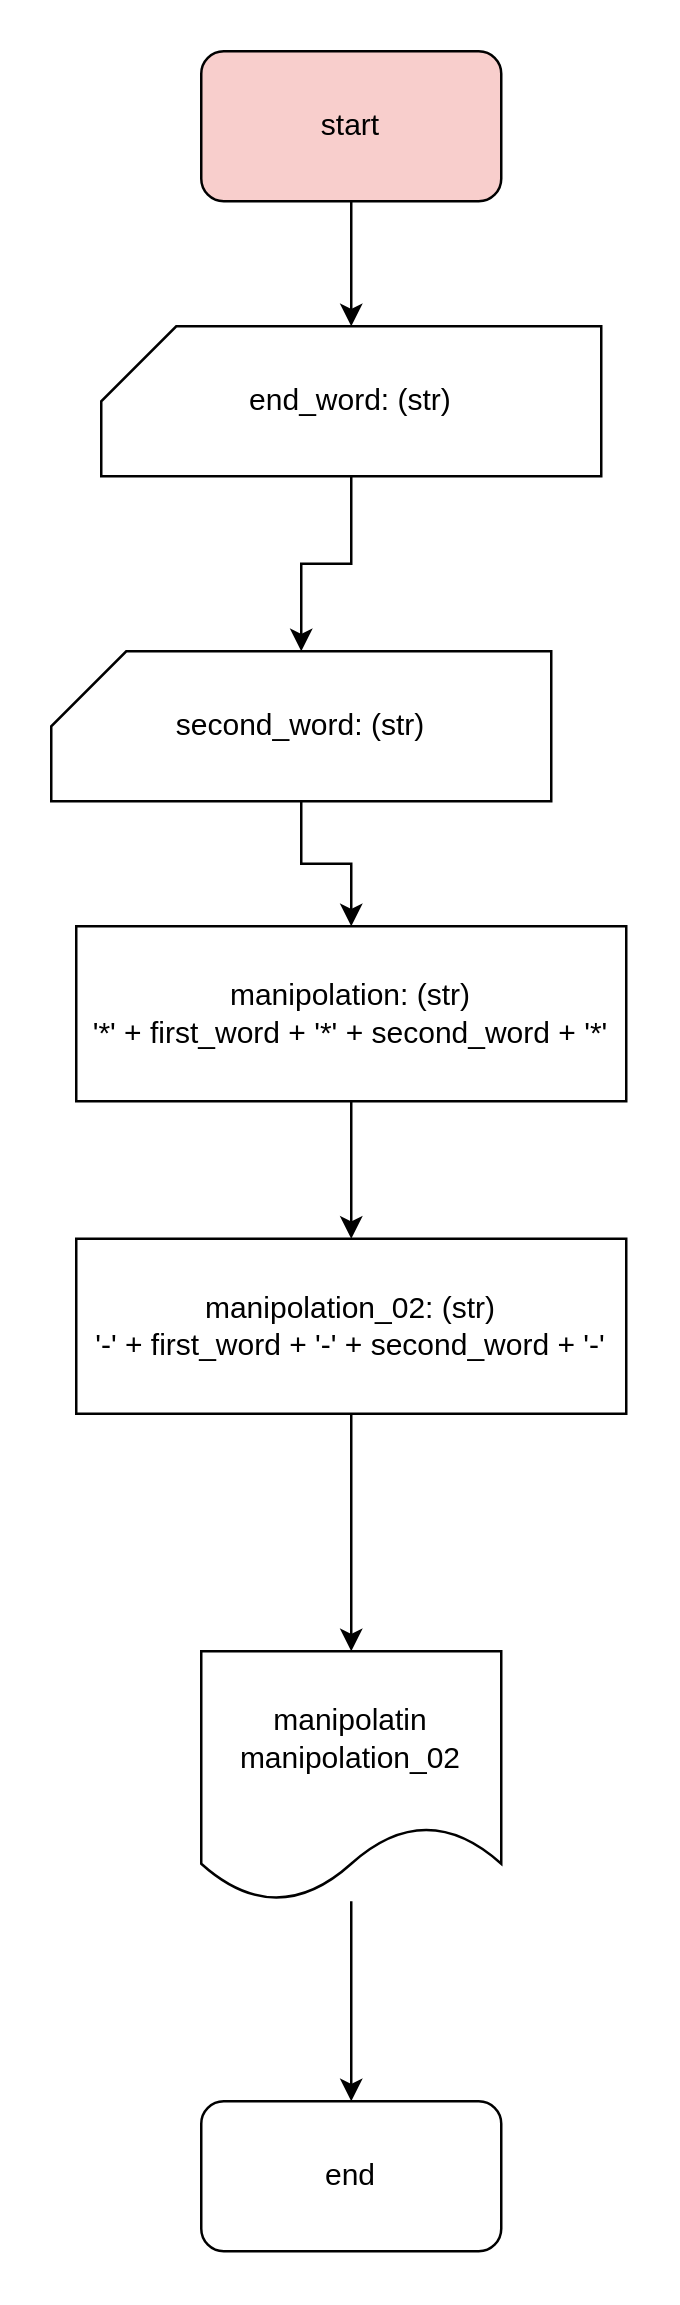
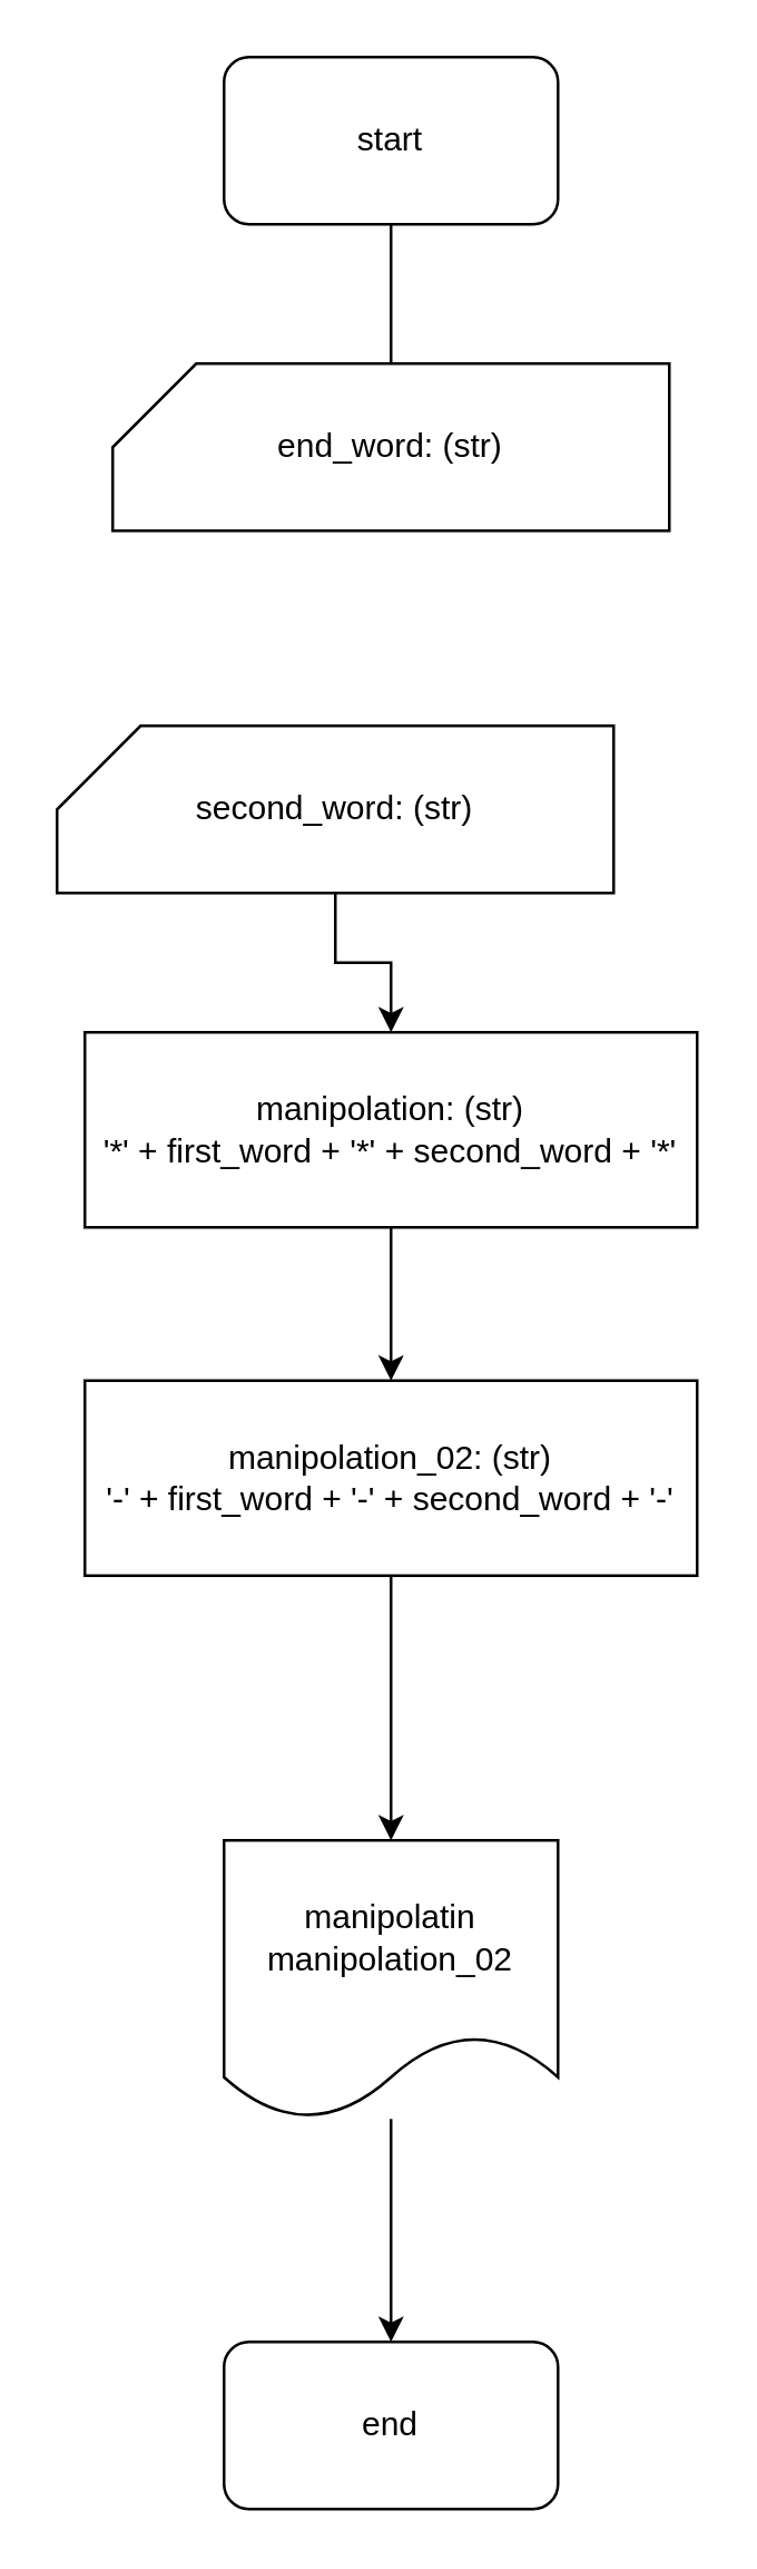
- <mxCell id="4" value="start" style="rounded=1;whiteSpace=wrap;html=1;fillColor=#f8cecc;" vertex="1" parent="1"><mxGeometry x="80" y="20" width="120" height="60" as="geometry" /></mxCell>
+ <mxCell id="4" value="start" style="rounded=1;whiteSpace=wrap;html=1;" vertex="1" parent="1"><mxGeometry x="80" y="20" width="120" height="60" as="geometry" /></mxCell>
- <mxCell id="3" value="" style="edgeStyle=orthogonalEdgeStyle;rounded=0;orthogonalLoop=1;jettySize=auto;html=1;" edge="1" parent="1" source="4" target="6"><mxGeometry relative="1" as="geometry" /></mxCell>
+ <mxCell id="3" value="" style="edgeStyle=orthogonalEdgeStyle;rounded=0;orthogonalLoop=1;jettySize=auto;html=1;endArrow=none;" edge="1" parent="1" source="4" target="6"><mxGeometry relative="1" as="geometry" /></mxCell>
- <mxCell id="5" value="" style="edgeStyle=orthogonalEdgeStyle;rounded=0;orthogonalLoop=1;jettySize=auto;html=1;" edge="1" parent="1" source="6" target="8"><mxGeometry relative="1" as="geometry" /></mxCell>
